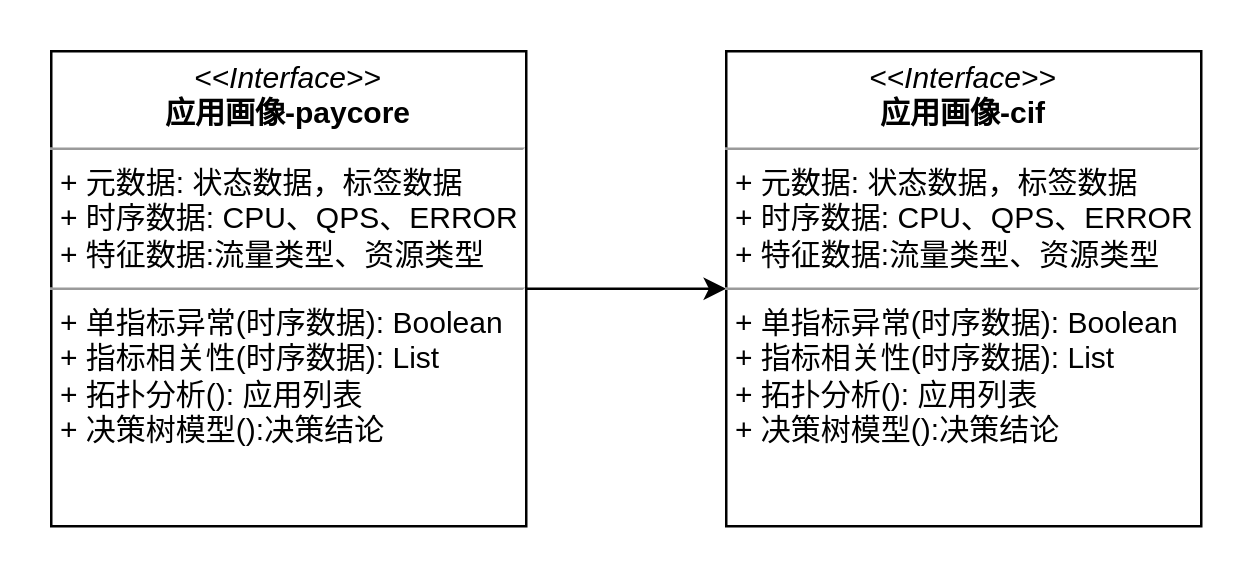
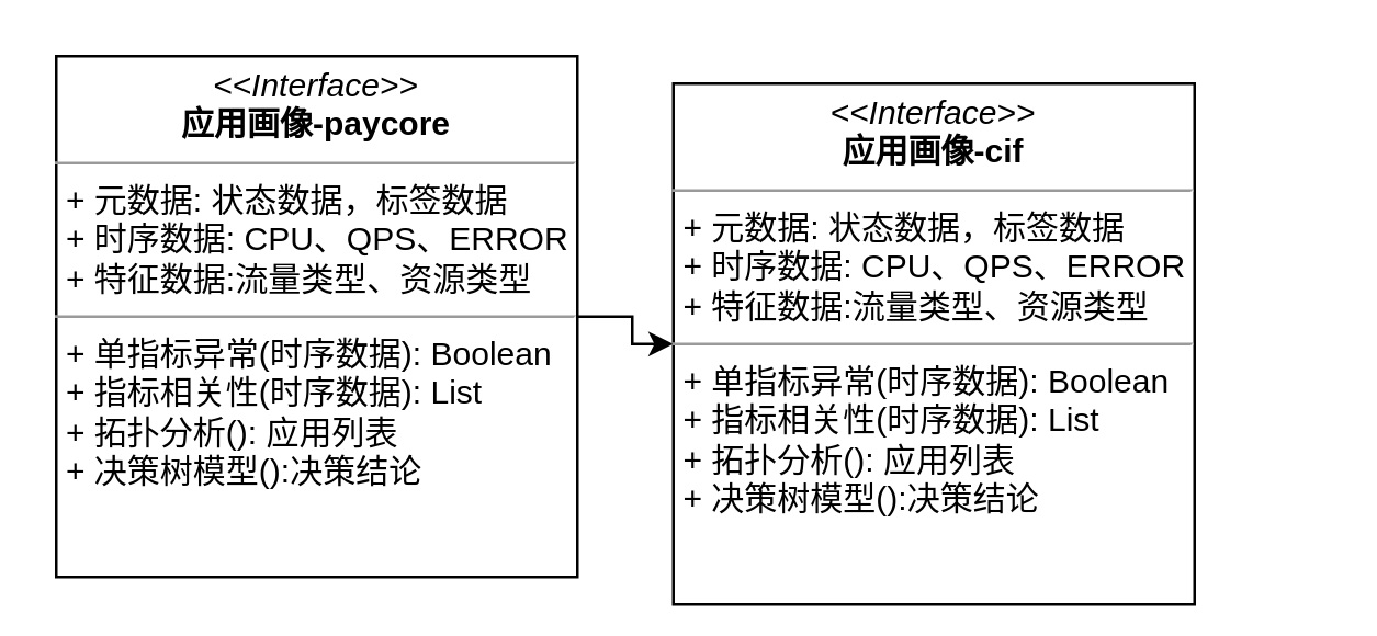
- <mxCell id="4" value="&lt;p style=&quot;margin: 0px ; margin-top: 4px ; text-align: center&quot;&gt;&lt;i&gt;&amp;lt;&amp;lt;Interface&amp;gt;&amp;gt;&lt;/i&gt;&lt;br&gt;&lt;b&gt;应用画像-cif&lt;/b&gt;&lt;/p&gt;&lt;hr size=&quot;1&quot;&gt;&lt;p style=&quot;margin: 0px ; margin-left: 4px&quot;&gt;+ 元数据: 状态数据，标签数据&lt;br&gt;+ 时序数据: CPU、QPS、ERROR&lt;/p&gt;&lt;p style=&quot;margin: 0px ; margin-left: 4px&quot;&gt;+ 特征数据:流量类型、资源类型&lt;/p&gt;&lt;hr size=&quot;1&quot;&gt;&lt;p style=&quot;margin: 0px ; margin-left: 4px&quot;&gt;+ 单指标异常(时序数据): Boolean&lt;/p&gt;&lt;p style=&quot;margin: 0px ; margin-left: 4px&quot;&gt;+ 指标相关性(时序数据): List&lt;/p&gt;&lt;p style=&quot;margin: 0px ; margin-left: 4px&quot;&gt;&lt;span&gt;+ 拓扑分析(): 应用列表&lt;/span&gt;&lt;/p&gt;&lt;p style=&quot;margin: 0px ; margin-left: 4px&quot;&gt;&lt;span&gt;+ 决策树模型():决策结论&lt;/span&gt;&lt;/p&gt;" style="verticalAlign=top;align=left;overflow=fill;fontSize=12;fontFamily=Helvetica;html=1;" vertex="1" parent="1"><mxGeometry x="290" y="20" width="190" height="190" as="geometry" /></mxCell>
+ <mxCell id="4" value="&lt;p style=&quot;margin: 0px ; margin-top: 4px ; text-align: center&quot;&gt;&lt;i&gt;&amp;lt;&amp;lt;Interface&amp;gt;&amp;gt;&lt;/i&gt;&lt;br&gt;&lt;b&gt;应用画像-cif&lt;/b&gt;&lt;/p&gt;&lt;hr size=&quot;1&quot;&gt;&lt;p style=&quot;margin: 0px ; margin-left: 4px&quot;&gt;+ 元数据: 状态数据，标签数据&lt;br&gt;+ 时序数据: CPU、QPS、ERROR&lt;/p&gt;&lt;p style=&quot;margin: 0px ; margin-left: 4px&quot;&gt;+ 特征数据:流量类型、资源类型&lt;/p&gt;&lt;hr size=&quot;1&quot;&gt;&lt;p style=&quot;margin: 0px ; margin-left: 4px&quot;&gt;+ 单指标异常(时序数据): Boolean&lt;/p&gt;&lt;p style=&quot;margin: 0px ; margin-left: 4px&quot;&gt;+ 指标相关性(时序数据): List&lt;/p&gt;&lt;p style=&quot;margin: 0px ; margin-left: 4px&quot;&gt;&lt;span&gt;+ 拓扑分析(): 应用列表&lt;/span&gt;&lt;/p&gt;&lt;p style=&quot;margin: 0px ; margin-left: 4px&quot;&gt;&lt;span&gt;+ 决策树模型():决策结论&lt;/span&gt;&lt;/p&gt;" style="verticalAlign=top;align=left;overflow=fill;fontSize=12;fontFamily=Helvetica;html=1;" vertex="1" parent="1"><mxGeometry x="245" y="30" width="190" height="190" as="geometry" /></mxCell>
